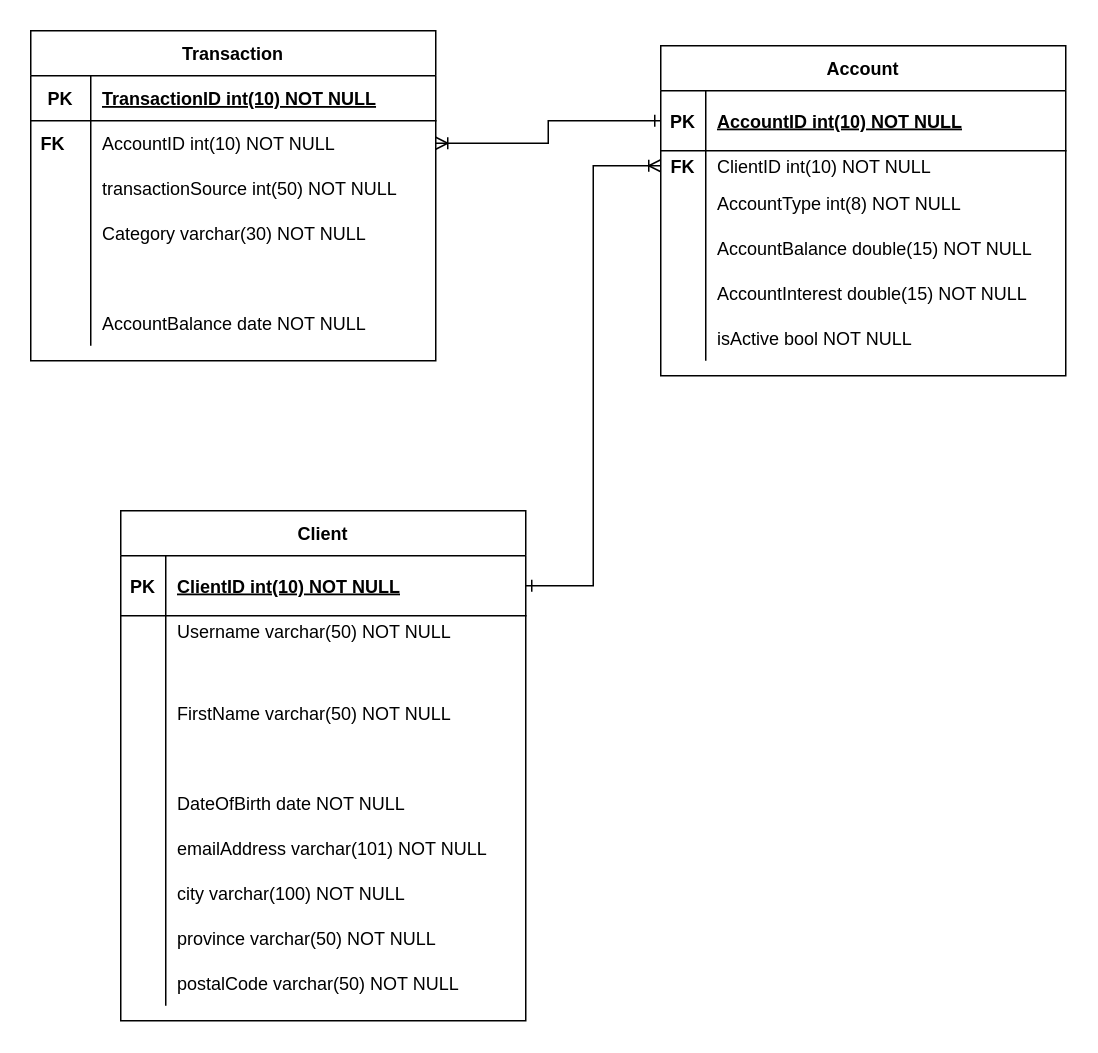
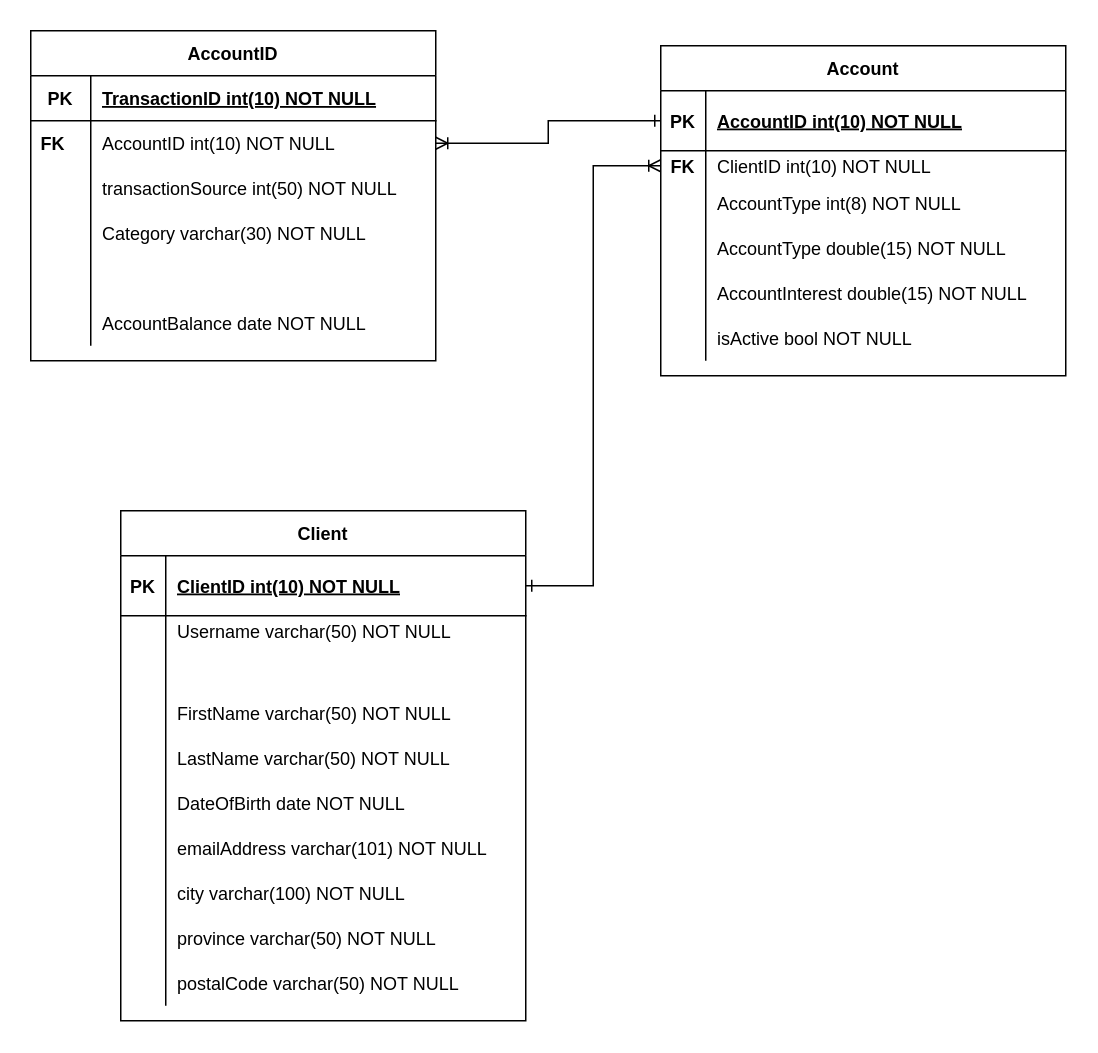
- <mxCell id="2" value="Transaction" style="shape=table;startSize=30;container=1;collapsible=1;childLayout=tableLayout;fixedRows=1;rowLines=0;fontStyle=1;align=center;resizeLast=1;" parent="1" vertex="1"><mxGeometry x="20" y="20" width="270" height="220" as="geometry" /></mxCell>
+ <mxCell id="2" value="AccountID" style="shape=table;startSize=30;container=1;collapsible=1;childLayout=tableLayout;fixedRows=1;rowLines=0;fontStyle=1;align=center;resizeLast=1;" parent="1" vertex="1"><mxGeometry x="20" y="20" width="270" height="220" as="geometry" /></mxCell>
- <mxCell id="32" value="AccountBalance double(15) NOT NULL" style="shape=partialRectangle;overflow=hidden;connectable=0;fillColor=none;top=0;left=0;bottom=0;right=0;align=left;spacingLeft=6;" parent="30" vertex="1"><mxGeometry x="30" width="240" height="30" as="geometry" /></mxCell>
+ <mxCell id="32" value="AccountType double(15) NOT NULL" style="shape=partialRectangle;overflow=hidden;connectable=0;fillColor=none;top=0;left=0;bottom=0;right=0;align=left;spacingLeft=6;" parent="30" vertex="1"><mxGeometry x="30" width="240" height="30" as="geometry" /></mxCell>
+ <mxCell id="56" value="LastName varchar(50) NOT NULL" style="shape=partialRectangle;overflow=hidden;connectable=0;fillColor=none;top=0;left=0;bottom=0;right=0;align=left;spacingLeft=6;" parent="54" vertex="1"><mxGeometry x="30" width="240" height="30" as="geometry" /></mxCell>
